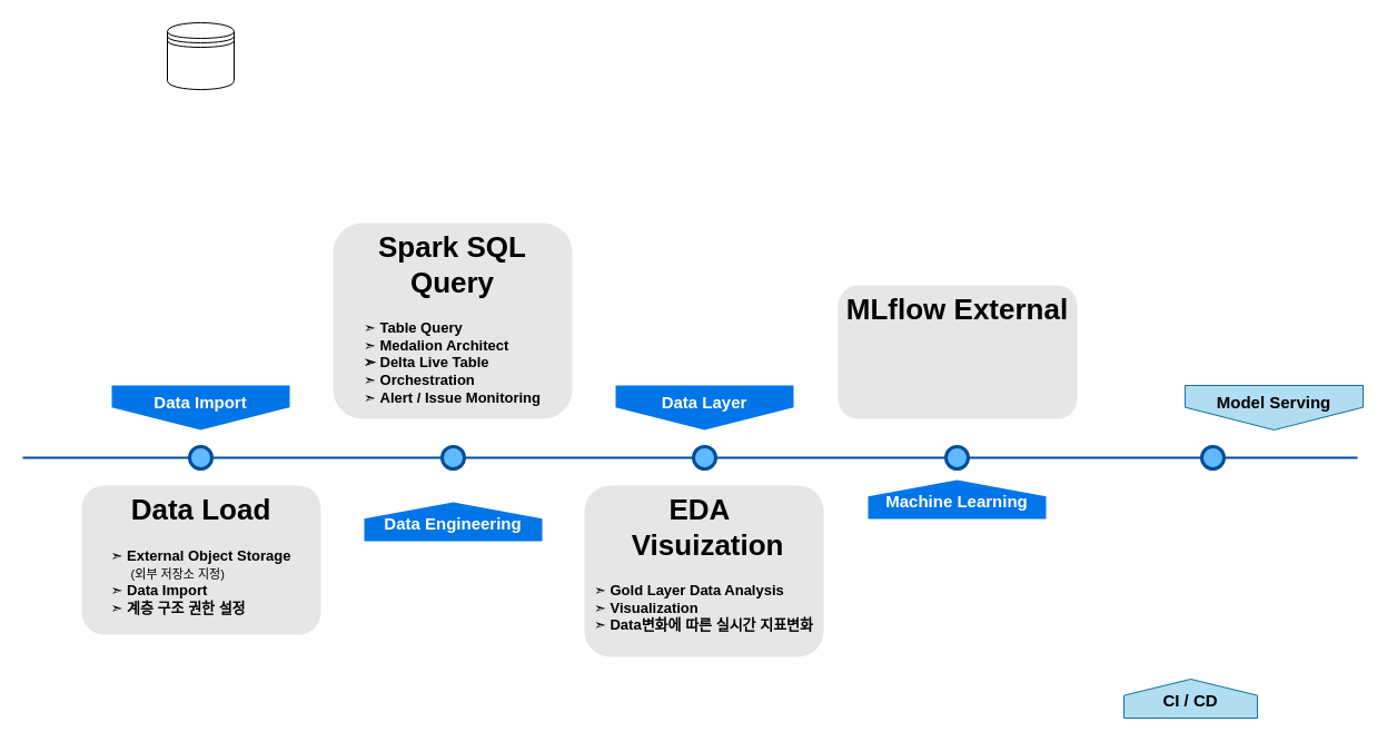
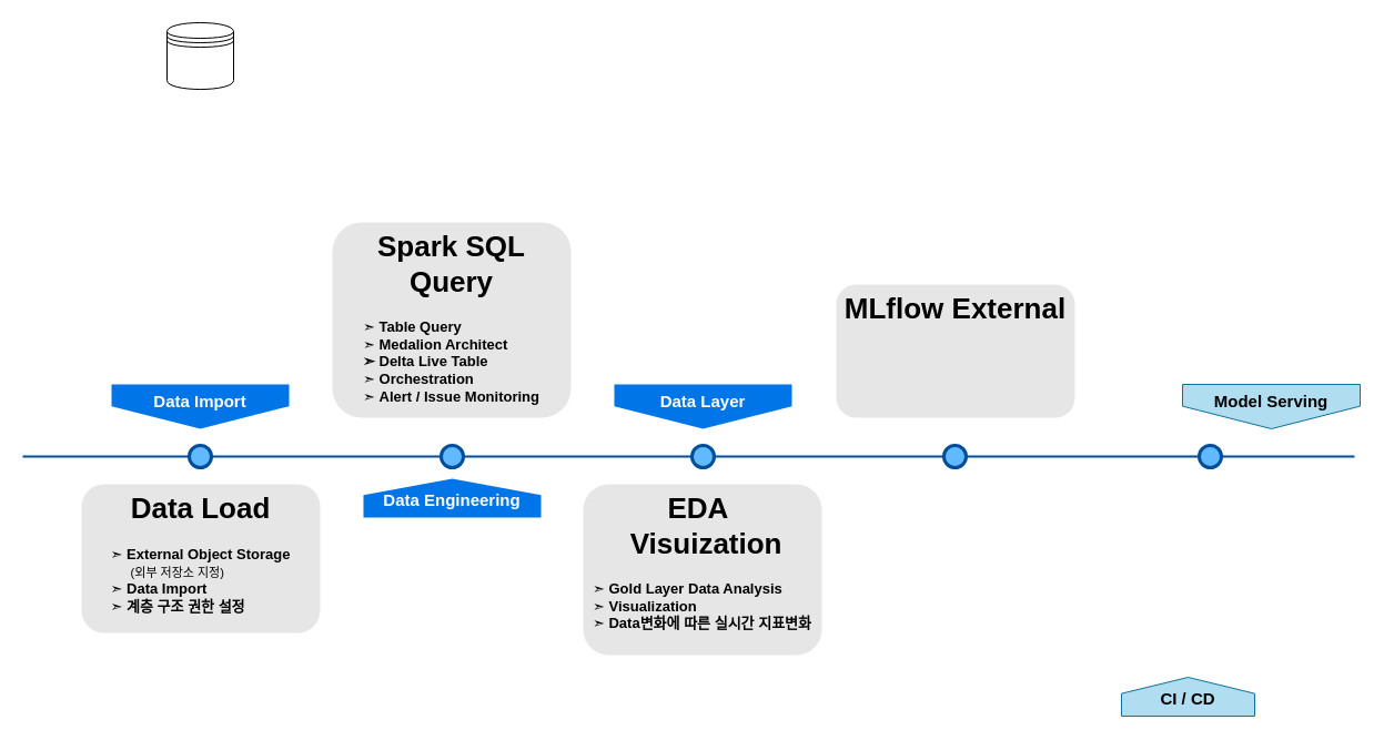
- <mxCell id="6" value="&lt;span&gt;&lt;b&gt;Machine Learning&lt;/b&gt;&lt;/span&gt;" style="shape=offPageConnector;whiteSpace=wrap;html=1;fillColor=#0075E8;fontSize=15;fontColor=#FFFFFF;size=0.418;flipV=1;verticalAlign=bottom;strokeColor=none;spacingBottom=4;" parent="1" vertex="1"><mxGeometry x="780" y="431" width="160" height="35" as="geometry" /></mxCell>
- <mxCell id="5" value="&lt;span&gt;&lt;font style=&quot;vertical-align: inherit;&quot;&gt;&lt;font style=&quot;vertical-align: inherit;&quot;&gt;&lt;b&gt;Data Engineering&lt;/b&gt;&lt;/font&gt;&lt;/font&gt;&lt;/span&gt;" style="shape=offPageConnector;whiteSpace=wrap;html=1;fillColor=#0075E8;fontSize=15;fontColor=#FFFFFF;size=0.418;flipV=1;verticalAlign=bottom;strokeColor=none;spacingBottom=4;" parent="1" vertex="1"><mxGeometry x="327" y="451" width="160" height="35" as="geometry" /></mxCell>
+ <mxCell id="5" value="&lt;span&gt;&lt;font style=&quot;vertical-align: inherit;&quot;&gt;&lt;font style=&quot;vertical-align: inherit;&quot;&gt;&lt;b&gt;Data Engineering&lt;/b&gt;&lt;/font&gt;&lt;/font&gt;&lt;/span&gt;" style="shape=offPageConnector;whiteSpace=wrap;html=1;fillColor=#0075E8;fontSize=15;fontColor=#FFFFFF;size=0.418;flipV=1;verticalAlign=bottom;strokeColor=none;spacingBottom=4;" parent="1" vertex="1"><mxGeometry x="327" y="431" width="160" height="35" as="geometry" /></mxCell>
